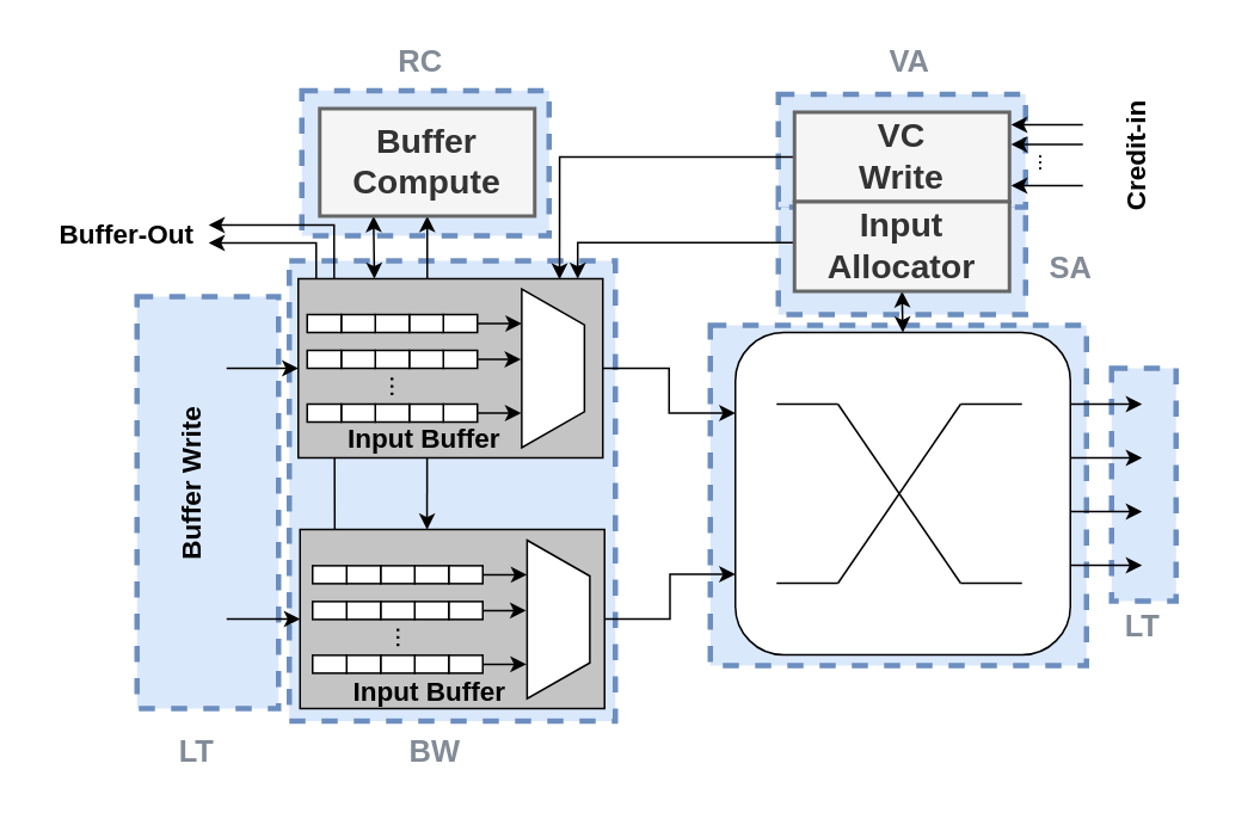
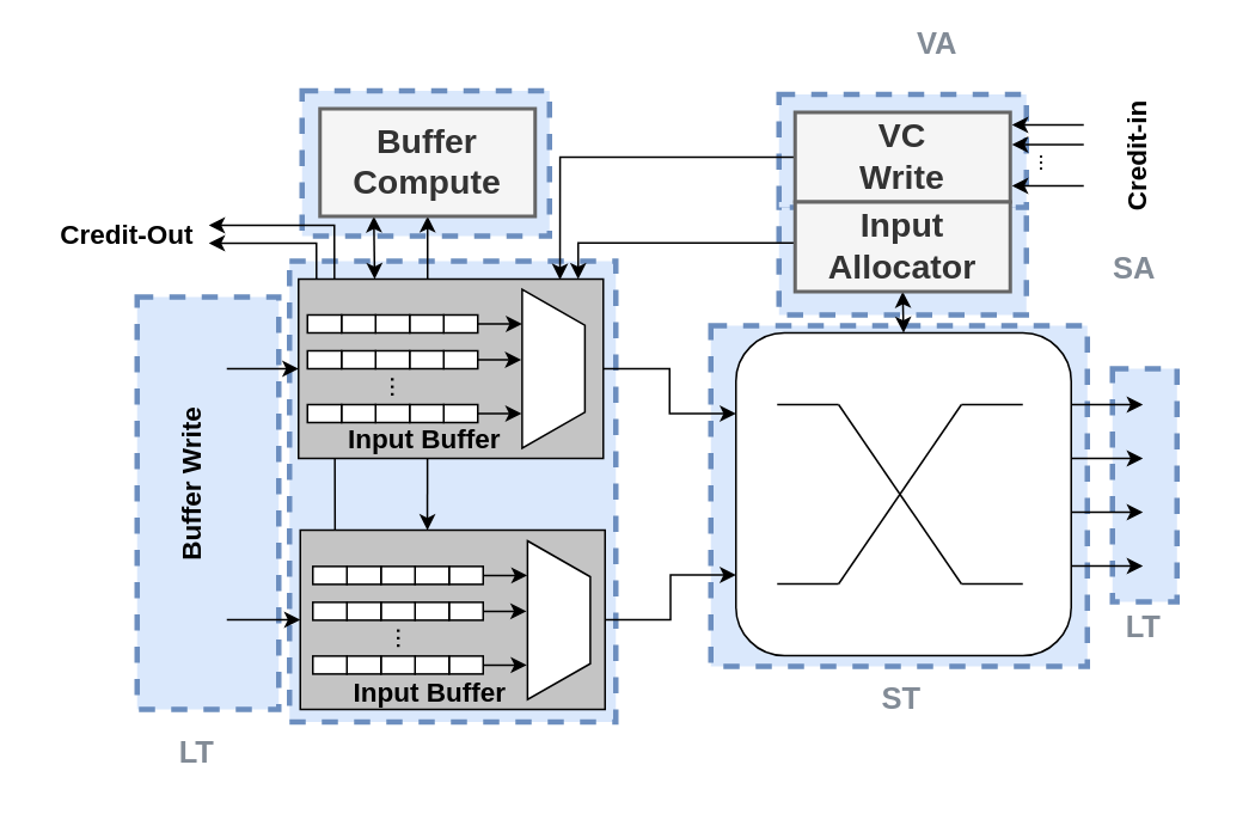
- <mxCell id="101" value="&lt;font color=&quot;#828b96&quot; style=&quot;font-size: 17px;&quot;&gt;&lt;b style=&quot;&quot;&gt;RC&lt;/b&gt;&lt;/font&gt;" style="text;html=1;align=center;verticalAlign=middle;resizable=0;points=[];autosize=1;strokeColor=none;fillColor=none;" vertex="1" parent="1"><mxGeometry x="209" y="20" width="50" height="30" as="geometry" /></mxCell>
- <mxCell id="102" value="&lt;font color=&quot;#828b96&quot; style=&quot;font-size: 17px;&quot;&gt;&lt;b style=&quot;&quot;&gt;VA&lt;/b&gt;&lt;/font&gt;" style="text;html=1;align=center;verticalAlign=middle;resizable=0;points=[];autosize=1;strokeColor=none;fillColor=none;" vertex="1" parent="1"><mxGeometry x="482" y="20" width="50" height="30" as="geometry" /></mxCell>
+ <mxCell id="102" value="&lt;font color=&quot;#828b96&quot; style=&quot;font-size: 17px;&quot;&gt;&lt;b style=&quot;&quot;&gt;VA&lt;/b&gt;&lt;/font&gt;" style="text;html=1;align=center;verticalAlign=middle;resizable=0;points=[];autosize=1;strokeColor=none;fillColor=none;" vertex="1" parent="1"><mxGeometry x="497" y="10" width="50" height="30" as="geometry" /></mxCell>
- <mxCell id="97" value="&lt;font style=&quot;font-size: 15px;&quot;&gt;&lt;b&gt;Buffer-Out&lt;/b&gt;&lt;/font&gt;" style="text;html=1;align=center;verticalAlign=middle;resizable=0;points=[];autosize=1;strokeColor=none;fillColor=none;" vertex="1" parent="1"><mxGeometry x="20" y="115" width="100" height="30" as="geometry" /></mxCell>
+ <mxCell id="97" value="&lt;font style=&quot;font-size: 15px;&quot;&gt;&lt;b&gt;Credit-Out&lt;/b&gt;&lt;/font&gt;" style="text;html=1;align=center;verticalAlign=middle;resizable=0;points=[];autosize=1;strokeColor=none;fillColor=none;" vertex="1" parent="1"><mxGeometry x="20" y="115" width="100" height="30" as="geometry" /></mxCell>
- <mxCell id="103" value="&lt;font color=&quot;#828b96&quot; style=&quot;font-size: 17px;&quot;&gt;&lt;b style=&quot;&quot;&gt;SA&lt;/b&gt;&lt;/font&gt;" style="text;html=1;align=center;verticalAlign=middle;resizable=0;points=[];autosize=1;strokeColor=none;fillColor=none;" vertex="1" parent="1"><mxGeometry x="572" y="135" width="50" height="30" as="geometry" /></mxCell>
+ <mxCell id="103" value="&lt;font color=&quot;#828b96&quot; style=&quot;font-size: 17px;&quot;&gt;&lt;b style=&quot;&quot;&gt;SA&lt;/b&gt;&lt;/font&gt;" style="text;html=1;align=center;verticalAlign=middle;resizable=0;points=[];autosize=1;strokeColor=none;fillColor=none;" vertex="1" parent="1"><mxGeometry x="607" y="135" width="50" height="30" as="geometry" /></mxCell>
+ <mxCell id="104" value="&lt;font color=&quot;#828b96&quot; style=&quot;font-size: 17px;&quot;&gt;&lt;b style=&quot;&quot;&gt;ST&lt;/b&gt;&lt;/font&gt;" style="text;html=1;align=center;verticalAlign=middle;resizable=0;points=[];autosize=1;strokeColor=none;fillColor=none;" vertex="1" parent="1"><mxGeometry x="477" y="375" width="50" height="30" as="geometry" /></mxCell>
- <mxCell id="100" value="&lt;font color=&quot;#828b96&quot; style=&quot;font-size: 17px;&quot;&gt;&lt;b style=&quot;&quot;&gt;BW&lt;/b&gt;&lt;/font&gt;" style="text;html=1;align=center;verticalAlign=middle;resizable=0;points=[];autosize=1;strokeColor=none;fillColor=none;" vertex="1" parent="1"><mxGeometry x="217" y="405" width="50" height="30" as="geometry" /></mxCell>
